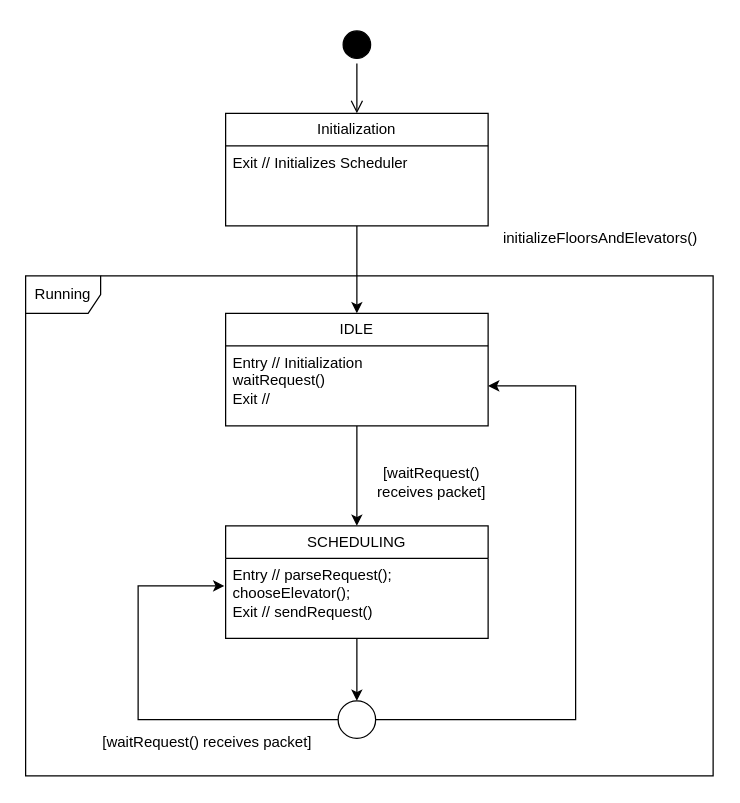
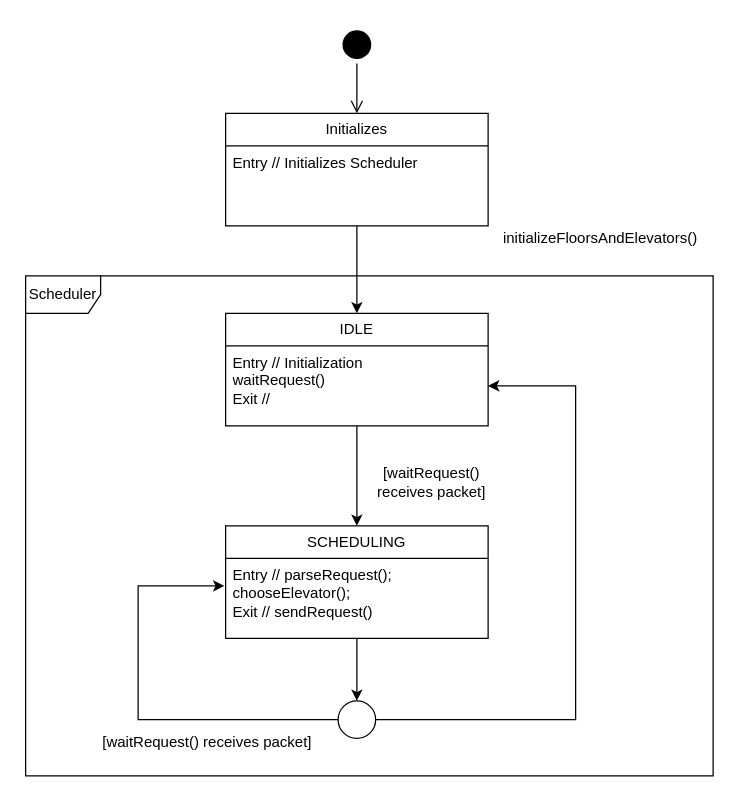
- <mxCell id="3" value="Initialization" style="swimlane;fontStyle=0;childLayout=stackLayout;horizontal=1;startSize=26;fillColor=none;horizontalStack=0;resizeParent=1;resizeParentMax=0;resizeLast=0;collapsible=1;marginBottom=0;whiteSpace=wrap;html=1;" parent="1" vertex="1"><mxGeometry x="180" y="90" width="210" height="90" as="geometry" /></mxCell>
+ <mxCell id="3" value="Initializes" style="swimlane;fontStyle=0;childLayout=stackLayout;horizontal=1;startSize=26;fillColor=none;horizontalStack=0;resizeParent=1;resizeParentMax=0;resizeLast=0;collapsible=1;marginBottom=0;whiteSpace=wrap;html=1;" parent="1" vertex="1"><mxGeometry x="180" y="90" width="210" height="90" as="geometry" /></mxCell>
- <mxCell id="4" value="Exit // Initializes Scheduler" style="text;strokeColor=none;fillColor=none;align=left;verticalAlign=top;spacingLeft=4;spacingRight=4;overflow=hidden;rotatable=0;points=[[0,0.5],[1,0.5]];portConstraint=eastwest;whiteSpace=wrap;html=1;" parent="3" vertex="1"><mxGeometry y="26" width="210" height="64" as="geometry" /></mxCell>
+ <mxCell id="4" value="Entry // Initializes Scheduler" style="text;strokeColor=none;fillColor=none;align=left;verticalAlign=top;spacingLeft=4;spacingRight=4;overflow=hidden;rotatable=0;points=[[0,0.5],[1,0.5]];portConstraint=eastwest;whiteSpace=wrap;html=1;" parent="3" vertex="1"><mxGeometry y="26" width="210" height="64" as="geometry" /></mxCell>
- <mxCell id="12" value="Running" style="shape=umlFrame;whiteSpace=wrap;html=1;pointerEvents=0;" parent="1" vertex="1"><mxGeometry x="20" y="220" width="550" height="400" as="geometry" /></mxCell>
+ <mxCell id="12" value="Scheduler" style="shape=umlFrame;whiteSpace=wrap;html=1;pointerEvents=0;" parent="1" vertex="1"><mxGeometry x="20" y="220" width="550" height="400" as="geometry" /></mxCell>
